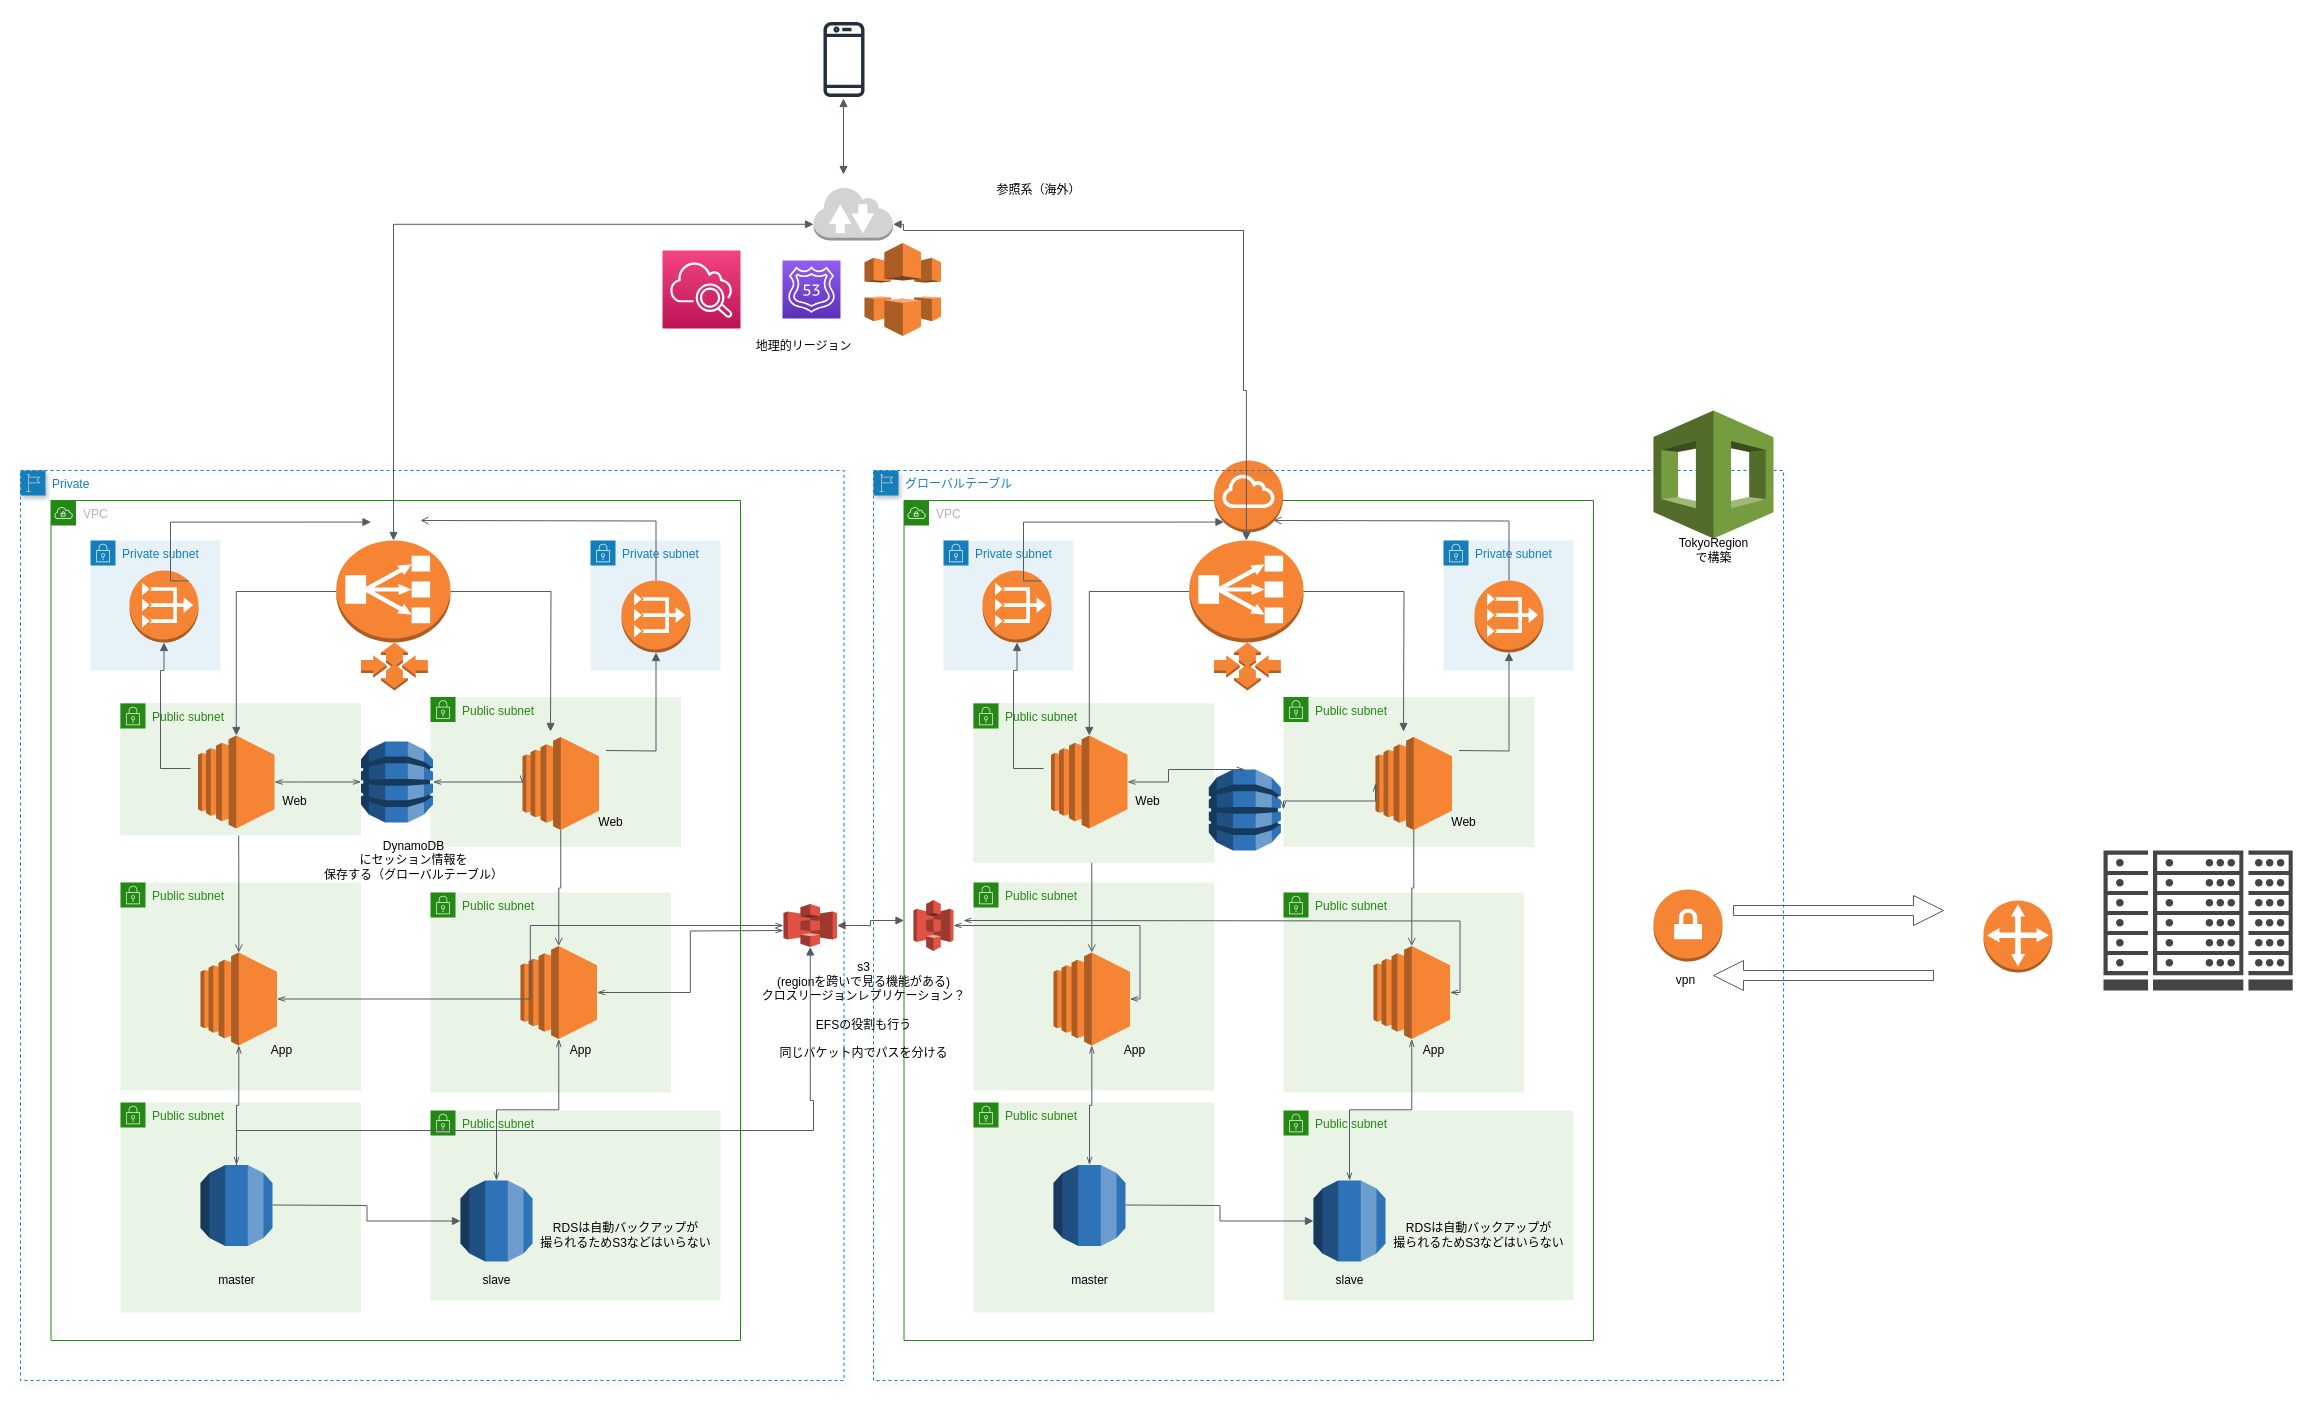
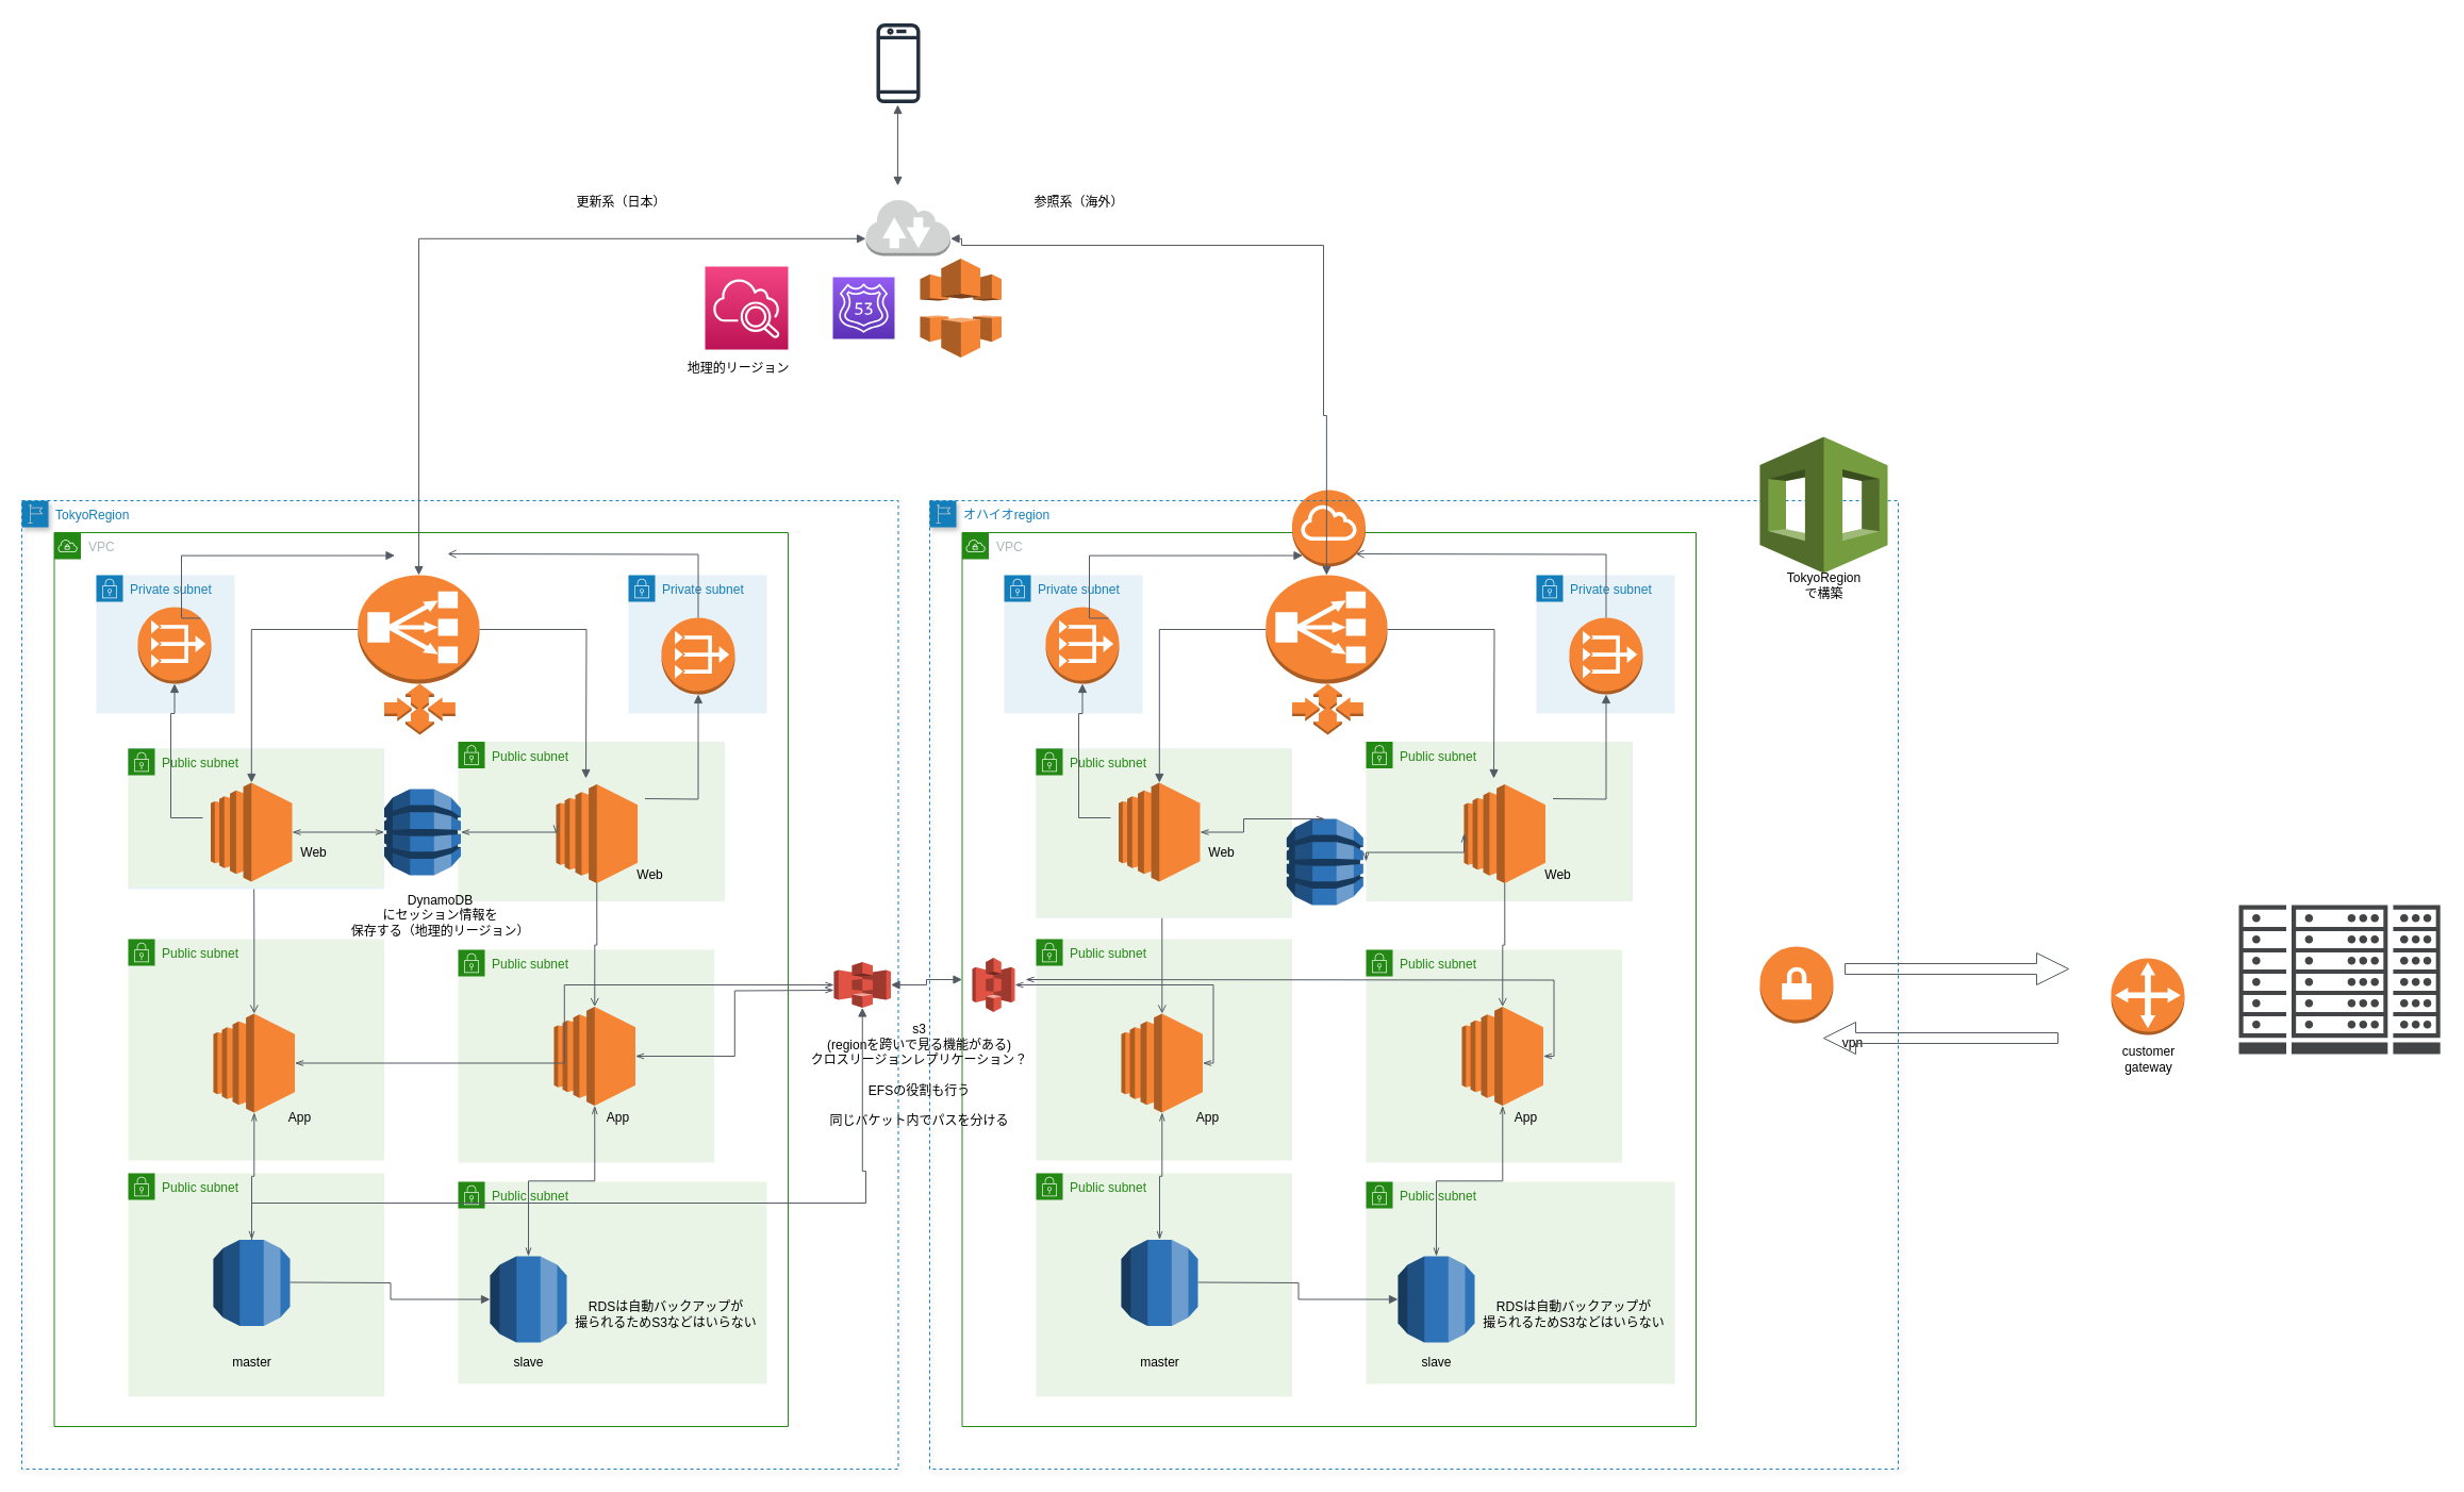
+ <mxCell id="113" value="更新系（日本）" style="text;html=1;resizable=0;autosize=1;align=center;verticalAlign=middle;points=[];fillColor=none;strokeColor=none;rounded=0;" vertex="1" parent="1"><mxGeometry x="533" y="180" width="100" height="20" as="geometry" /></mxCell>
- <mxCell id="112" value="参照系（海外）" style="text;html=1;resizable=0;autosize=1;align=center;verticalAlign=middle;points=[];fillColor=none;strokeColor=none;rounded=0;" vertex="1" parent="1"><mxGeometry x="988" y="180" width="100" height="20" as="geometry" /></mxCell>
+ <mxCell id="112" value="参照系（海外）" style="text;html=1;resizable=0;autosize=1;align=center;verticalAlign=middle;points=[];fillColor=none;strokeColor=none;rounded=0;" vertex="1" parent="1"><mxGeometry x="963" y="180" width="100" height="20" as="geometry" /></mxCell>
- <mxCell id="117" value="地理的リージョン" style="text;html=1;resizable=0;autosize=1;align=center;verticalAlign=middle;points=[];fillColor=none;strokeColor=none;rounded=0;" vertex="1" parent="1"><mxGeometry x="748" y="335.5" width="110" height="20" as="geometry" /></mxCell>
+ <mxCell id="117" value="地理的リージョン" style="text;html=1;resizable=0;autosize=1;align=center;verticalAlign=middle;points=[];fillColor=none;strokeColor=none;rounded=0;" vertex="1" parent="1"><mxGeometry x="638" y="335.5" width="110" height="20" as="geometry" /></mxCell>
- <mxCell id="67" value="Private" style="points=[[0,0],[0.25,0],[0.5,0],[0.75,0],[1,0],[1,0.25],[1,0.5],[1,0.75],[1,1],[0.75,1],[0.5,1],[0.25,1],[0,1],[0,0.75],[0,0.5],[0,0.25]];outlineConnect=0;gradientColor=none;html=1;whiteSpace=wrap;fontSize=12;fontStyle=0;container=1;pointerEvents=0;collapsible=0;recursiveResize=0;shape=mxgraph.aws4.group;grIcon=mxgraph.aws4.group_region;strokeColor=#147EBA;fillColor=none;verticalAlign=top;align=left;spacingLeft=30;fontColor=#147EBA;dashed=1;shadow=1;" vertex="1" parent="1"><mxGeometry x="20" y="470" width="823.5" height="910" as="geometry" /></mxCell>
+ <mxCell id="67" value="TokyoRegion" style="points=[[0,0],[0.25,0],[0.5,0],[0.75,0],[1,0],[1,0.25],[1,0.5],[1,0.75],[1,1],[0.75,1],[0.5,1],[0.25,1],[0,1],[0,0.75],[0,0.5],[0,0.25]];outlineConnect=0;gradientColor=none;html=1;whiteSpace=wrap;fontSize=12;fontStyle=0;container=1;pointerEvents=0;collapsible=0;recursiveResize=0;shape=mxgraph.aws4.group;grIcon=mxgraph.aws4.group_region;strokeColor=#147EBA;fillColor=none;verticalAlign=top;align=left;spacingLeft=30;fontColor=#147EBA;dashed=1;shadow=1;" vertex="1" parent="1"><mxGeometry x="20" y="470" width="823.5" height="910" as="geometry" /></mxCell>
- <mxCell id="8" value="グローバルテーブル" style="points=[[0,0],[0.25,0],[0.5,0],[0.75,0],[1,0],[1,0.25],[1,0.5],[1,0.75],[1,1],[0.75,1],[0.5,1],[0.25,1],[0,1],[0,0.75],[0,0.5],[0,0.25]];outlineConnect=0;gradientColor=none;html=1;whiteSpace=wrap;fontSize=12;fontStyle=0;container=1;pointerEvents=0;collapsible=0;recursiveResize=0;shape=mxgraph.aws4.group;grIcon=mxgraph.aws4.group_region;strokeColor=#147EBA;fillColor=none;verticalAlign=top;align=left;spacingLeft=30;fontColor=#147EBA;dashed=1;shadow=1;" vertex="1" parent="1"><mxGeometry x="873" y="470" width="910" height="910" as="geometry" /></mxCell>
+ <mxCell id="8" value="オハイオregion" style="points=[[0,0],[0.25,0],[0.5,0],[0.75,0],[1,0],[1,0.25],[1,0.5],[1,0.75],[1,1],[0.75,1],[0.5,1],[0.25,1],[0,1],[0,0.75],[0,0.5],[0,0.25]];outlineConnect=0;gradientColor=none;html=1;whiteSpace=wrap;fontSize=12;fontStyle=0;container=1;pointerEvents=0;collapsible=0;recursiveResize=0;shape=mxgraph.aws4.group;grIcon=mxgraph.aws4.group_region;strokeColor=#147EBA;fillColor=none;verticalAlign=top;align=left;spacingLeft=30;fontColor=#147EBA;dashed=1;shadow=1;" vertex="1" parent="1"><mxGeometry x="873" y="470" width="910" height="910" as="geometry" /></mxCell>
- <mxCell id="104" value="DynamoDB&lt;br&gt;にセッション情報を&lt;br&gt;保存する（グローバルテーブル）" style="text;html=1;resizable=0;autosize=1;align=center;verticalAlign=middle;points=[];fillColor=none;strokeColor=none;rounded=0;" vertex="1" parent="67"><mxGeometry x="298" y="365" width="190" height="50" as="geometry" /></mxCell>
+ <mxCell id="104" value="DynamoDB&lt;br&gt;にセッション情報を&lt;br&gt;保存する（地理的リージョン）" style="text;html=1;resizable=0;autosize=1;align=center;verticalAlign=middle;points=[];fillColor=none;strokeColor=none;rounded=0;" vertex="1" parent="67"><mxGeometry x="298" y="365" width="190" height="50" as="geometry" /></mxCell>
- <mxCell id="32" value="vpn" style="text;html=1;align=center;verticalAlign=middle;resizable=0;points=[];autosize=1;strokeColor=none;fillColor=none;" vertex="1" parent="8"><mxGeometry x="797" y="500" width="30" height="20" as="geometry" /></mxCell>
+ <mxCell id="32" value="vpn" style="text;html=1;align=center;verticalAlign=middle;resizable=0;points=[];autosize=1;strokeColor=none;fillColor=none;" vertex="1" parent="8"><mxGeometry x="852" y="500" width="30" height="20" as="geometry" /></mxCell>
+ <mxCell id="59" value="customer&lt;br&gt;gateway" style="text;html=1;align=center;verticalAlign=middle;resizable=0;points=[];autosize=1;strokeColor=none;fillColor=none;" vertex="1" parent="1"><mxGeometry x="1987.5" y="980" width="60" height="30" as="geometry" /></mxCell>
